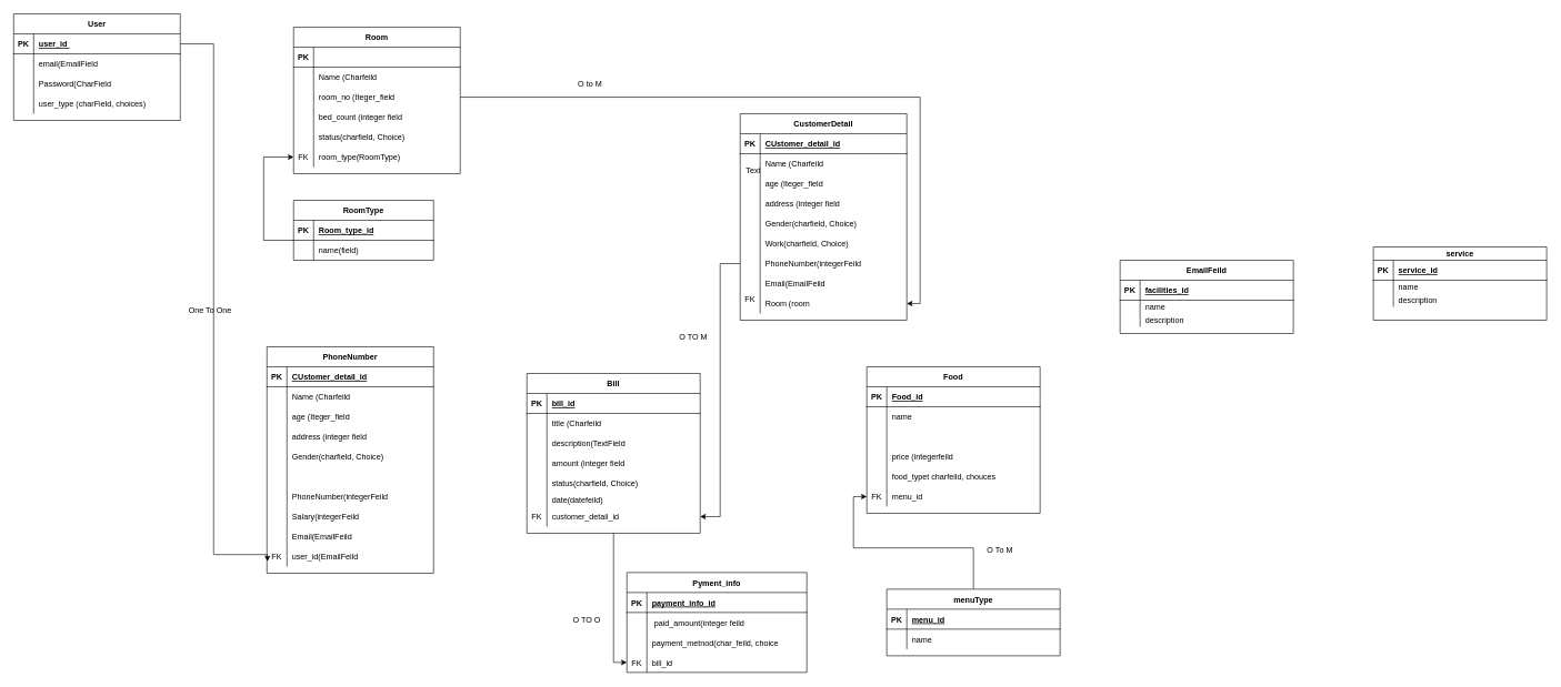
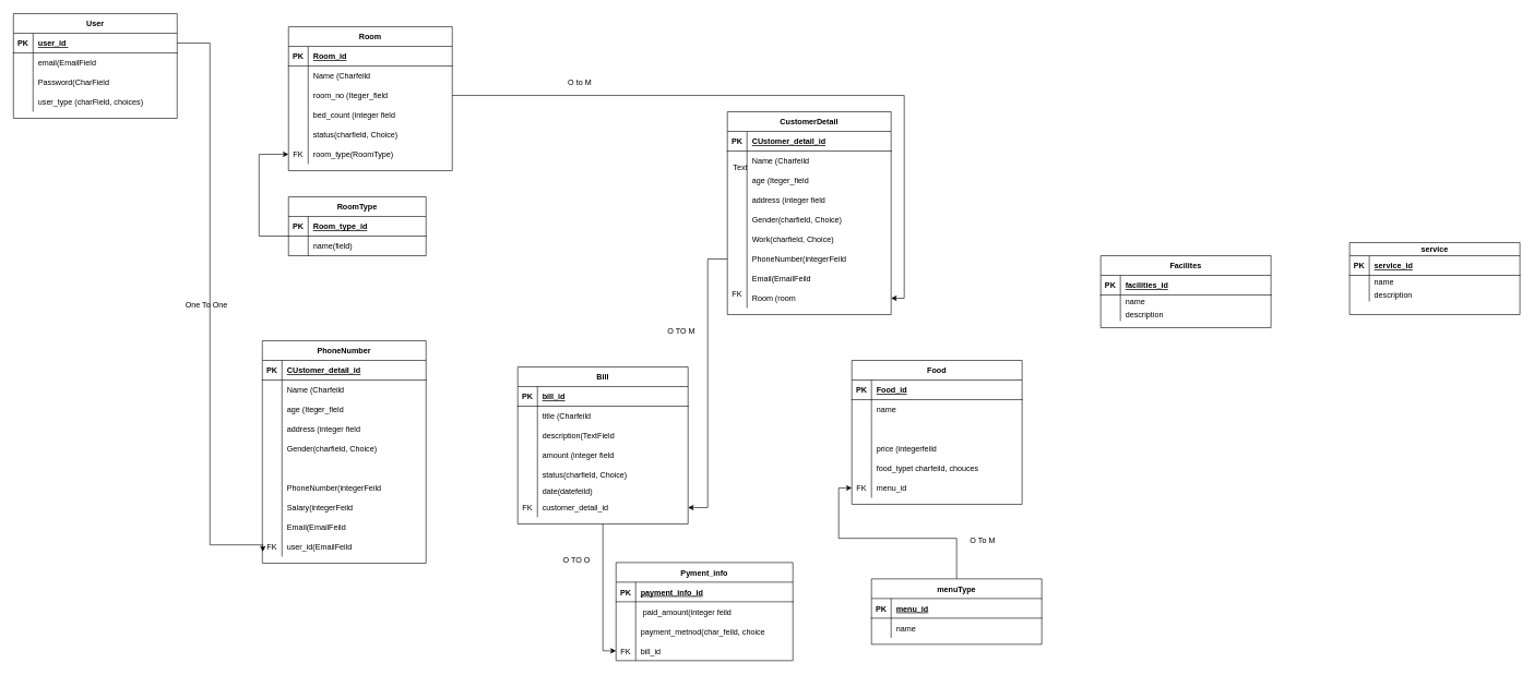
+ <mxCell id="18" value="Room_id" style="shape=partialRectangle;overflow=hidden;connectable=0;fillColor=none;top=0;left=0;bottom=0;right=0;align=left;spacingLeft=6;fontStyle=5;" parent="16" vertex="1"><mxGeometry x="30" width="220" height="30" as="geometry"><mxRectangle width="220" height="30" as="alternateBounds" /></mxGeometry></mxCell>
- <mxCell id="166" value="EmailFeild" style="shape=table;startSize=30;container=1;collapsible=1;childLayout=tableLayout;fixedRows=1;rowLines=0;fontStyle=1;align=center;resizeLast=1;" parent="1" vertex="1"><mxGeometry x="1680" y="390" width="260" height="110" as="geometry" /></mxCell>
+ <mxCell id="166" value="Facilites" style="shape=table;startSize=30;container=1;collapsible=1;childLayout=tableLayout;fixedRows=1;rowLines=0;fontStyle=1;align=center;resizeLast=1;" parent="1" vertex="1"><mxGeometry x="1680" y="390" width="260" height="110" as="geometry" /></mxCell>
- <mxCell id="190" value="O TO O" style="text;html=1;strokeColor=none;fillColor=none;align=center;verticalAlign=middle;whiteSpace=wrap;rounded=0;" parent="1" vertex="1"><mxGeometry x="850" y="915" width="60" height="30" as="geometry" /></mxCell>
+ <mxCell id="190" value="O TO O" style="text;html=1;strokeColor=none;fillColor=none;align=center;verticalAlign=middle;whiteSpace=wrap;rounded=0;" parent="1" vertex="1"><mxGeometry x="850" y="840" width="60" height="30" as="geometry" /></mxCell>
